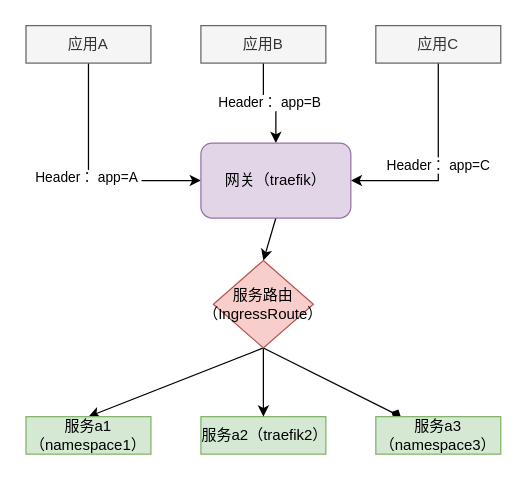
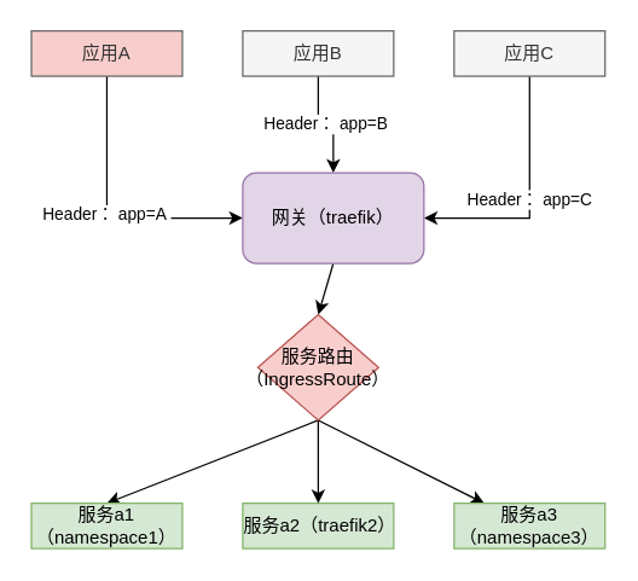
- <mxCell id="3" value="应用A" style="rounded=0;whiteSpace=wrap;html=1;fillColor=#f5f5f5;strokeColor=#666666;fontColor=#333333;" vertex="1" parent="1"><mxGeometry x="20" y="20" width="100" height="30" as="geometry" /></mxCell>
+ <mxCell id="3" value="应用A" style="rounded=0;whiteSpace=wrap;html=1;fillColor=#f8cecc;strokeColor=#666666;fontColor=#333333;" vertex="1" parent="1"><mxGeometry x="20" y="20" width="100" height="30" as="geometry" /></mxCell>
- <mxCell id="9" style="rounded=0;orthogonalLoop=1;jettySize=auto;html=1;exitX=0.5;exitY=1;exitDx=0;exitDy=0;endArrow=diamond;" edge="1" parent="1" source="16" target="13"><mxGeometry relative="1" as="geometry" /></mxCell>
+ <mxCell id="9" style="rounded=0;orthogonalLoop=1;jettySize=auto;html=1;exitX=0.5;exitY=1;exitDx=0;exitDy=0;" edge="1" parent="1" source="16" target="13"><mxGeometry relative="1" as="geometry" /></mxCell>
